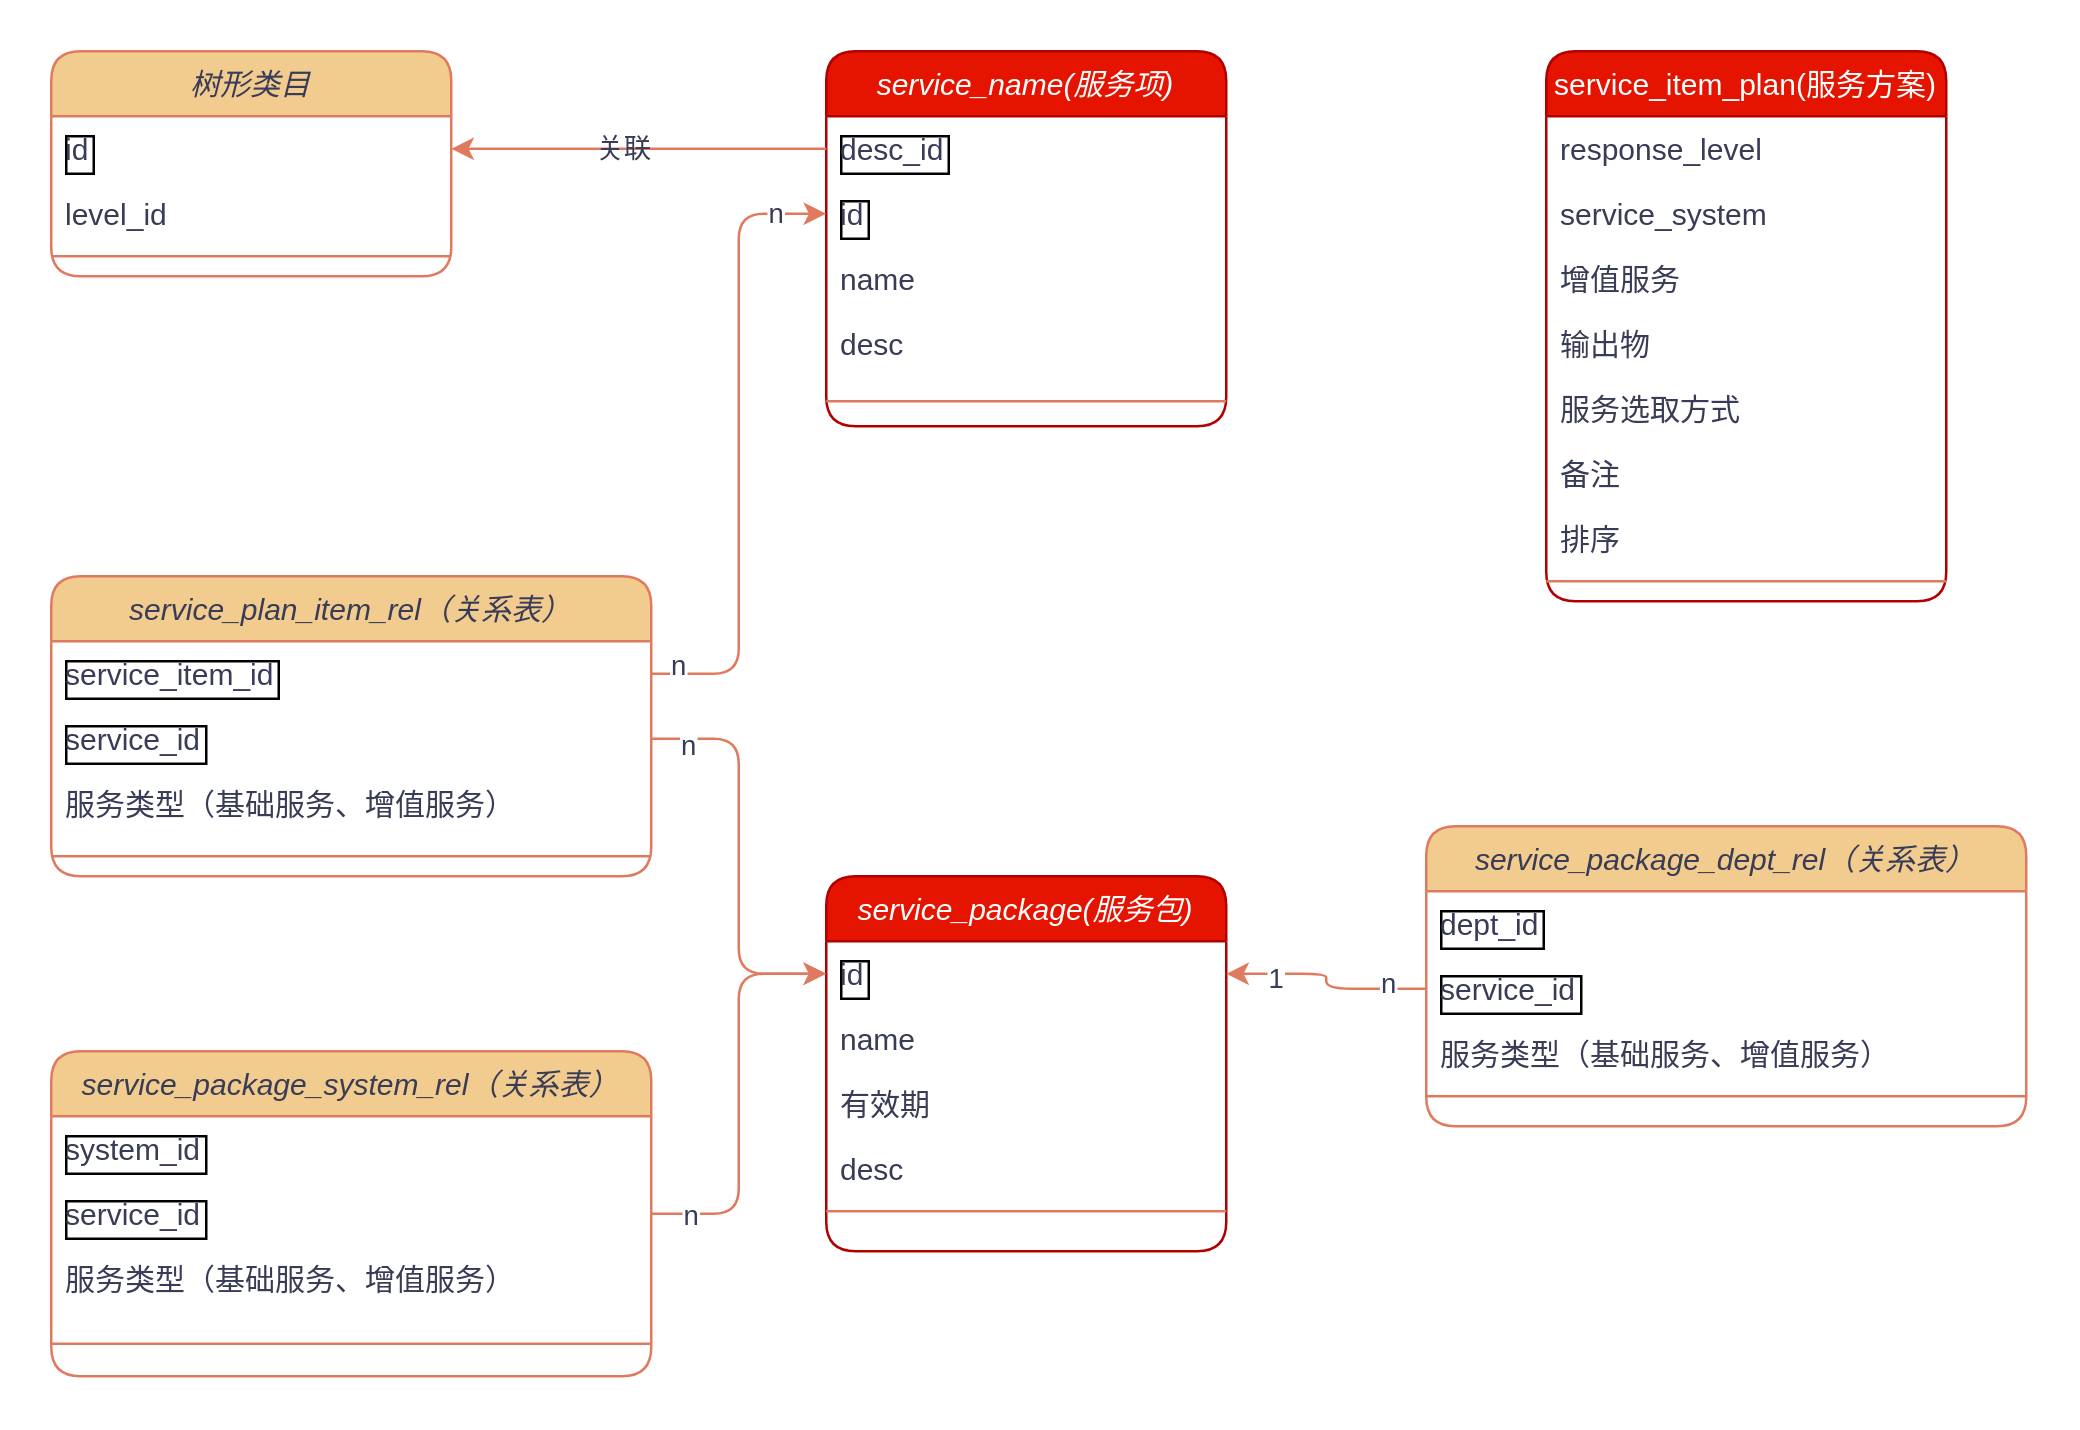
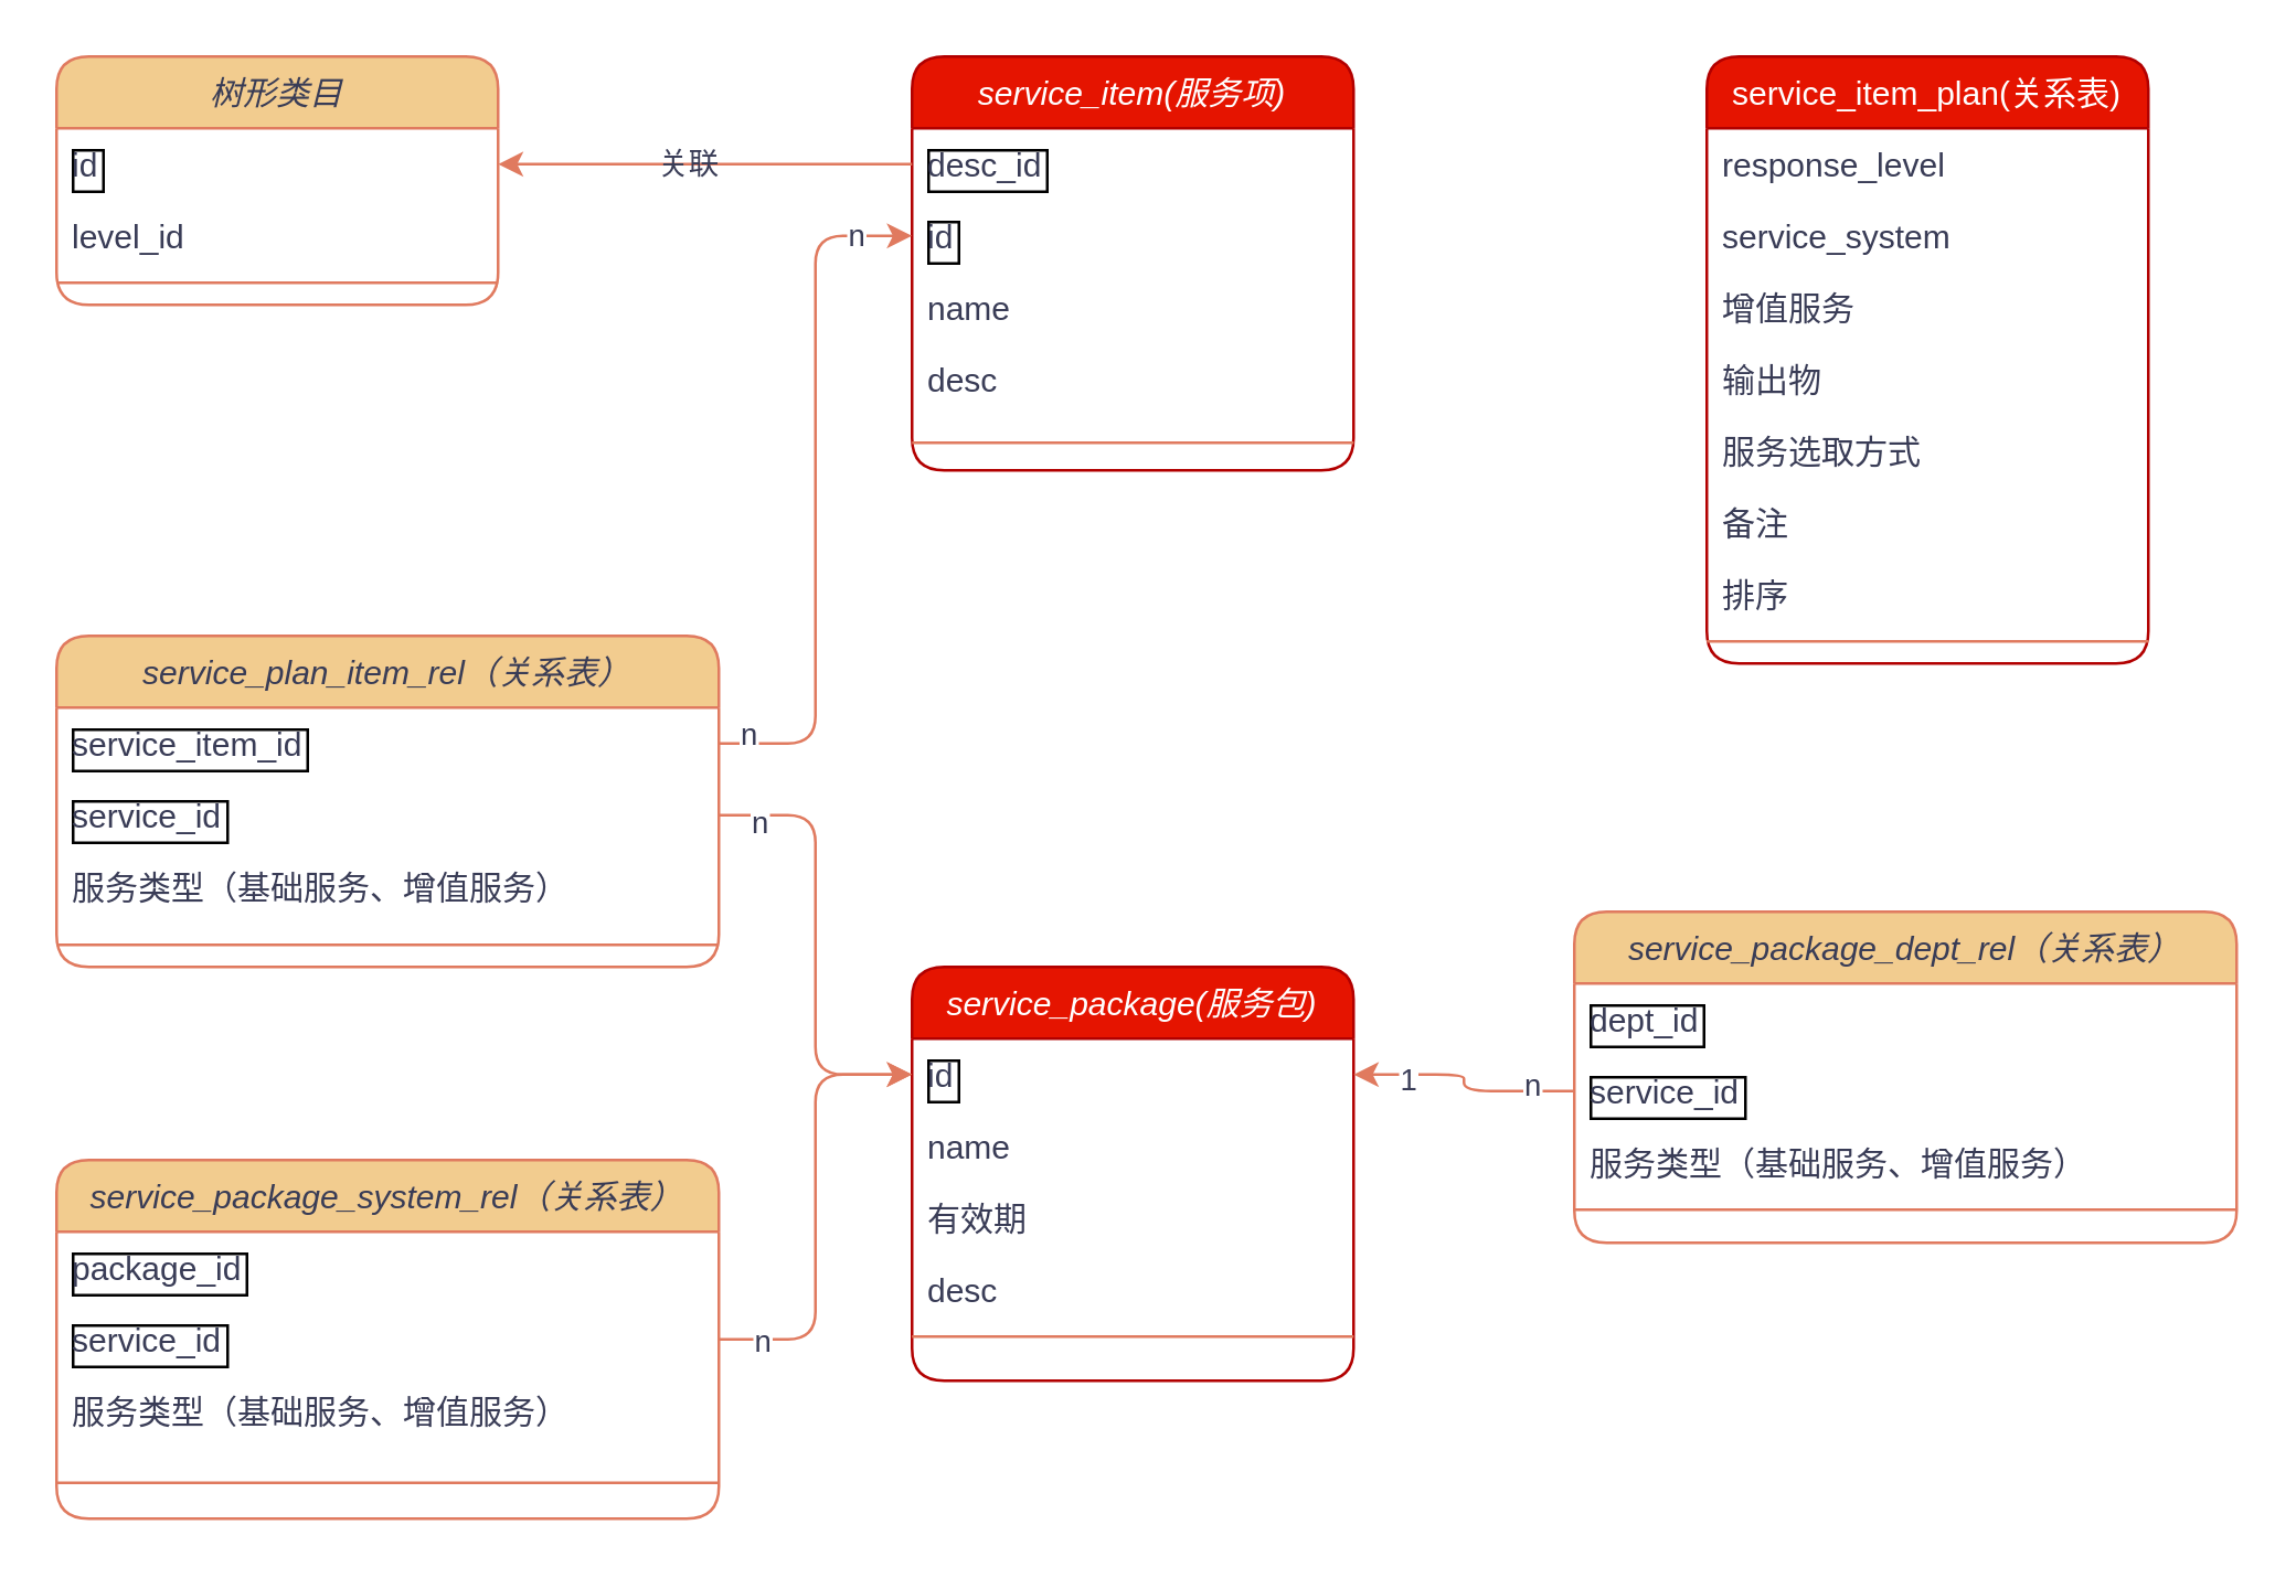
- <mxCell id="2" value="service_name(服务项)" style="swimlane;fontStyle=2;align=center;verticalAlign=top;childLayout=stackLayout;horizontal=1;startSize=26;horizontalStack=0;resizeParent=1;resizeLast=0;collapsible=1;marginBottom=0;rounded=1;shadow=0;strokeWidth=1;labelBackgroundColor=none;fillColor=#e51400;strokeColor=#B20000;fontColor=#ffffff;" parent="1" vertex="1"><mxGeometry x="330" y="20" width="160" height="150" as="geometry"><mxRectangle x="230" y="140" width="160" height="26" as="alternateBounds" /></mxGeometry></mxCell>
+ <mxCell id="2" value="service_item(服务项)" style="swimlane;fontStyle=2;align=center;verticalAlign=top;childLayout=stackLayout;horizontal=1;startSize=26;horizontalStack=0;resizeParent=1;resizeLast=0;collapsible=1;marginBottom=0;rounded=1;shadow=0;strokeWidth=1;labelBackgroundColor=none;fillColor=#e51400;strokeColor=#B20000;fontColor=#ffffff;" parent="1" vertex="1"><mxGeometry x="330" y="20" width="160" height="150" as="geometry"><mxRectangle x="230" y="140" width="160" height="26" as="alternateBounds" /></mxGeometry></mxCell>
- <mxCell id="8" value="service_item_plan(服务方案)" style="swimlane;fontStyle=0;align=center;verticalAlign=top;childLayout=stackLayout;horizontal=1;startSize=26;horizontalStack=0;resizeParent=1;resizeLast=0;collapsible=1;marginBottom=0;rounded=1;shadow=0;strokeWidth=1;labelBackgroundColor=none;fillColor=#e51400;strokeColor=#B20000;fontColor=#ffffff;" parent="1" vertex="1"><mxGeometry x="618" y="20" width="160" height="220" as="geometry"><mxRectangle x="550" y="140" width="160" height="26" as="alternateBounds" /></mxGeometry></mxCell>
+ <mxCell id="8" value="service_item_plan(关系表)" style="swimlane;fontStyle=0;align=center;verticalAlign=top;childLayout=stackLayout;horizontal=1;startSize=26;horizontalStack=0;resizeParent=1;resizeLast=0;collapsible=1;marginBottom=0;rounded=1;shadow=0;strokeWidth=1;labelBackgroundColor=none;fillColor=#e51400;strokeColor=#B20000;fontColor=#ffffff;" parent="1" vertex="1"><mxGeometry x="618" y="20" width="160" height="220" as="geometry"><mxRectangle x="550" y="140" width="160" height="26" as="alternateBounds" /></mxGeometry></mxCell>
- <mxCell id="40" value="system_id" style="text;align=left;verticalAlign=top;spacingLeft=4;spacingRight=4;overflow=hidden;rotatable=0;points=[[0,0.5],[1,0.5]];portConstraint=eastwest;rounded=1;shadow=0;html=0;labelBorderColor=default;labelBackgroundColor=none;fontColor=#393C56;" vertex="1" parent="39"><mxGeometry y="26" width="240" height="26" as="geometry" /></mxCell>
+ <mxCell id="40" value="package_id" style="text;align=left;verticalAlign=top;spacingLeft=4;spacingRight=4;overflow=hidden;rotatable=0;points=[[0,0.5],[1,0.5]];portConstraint=eastwest;rounded=1;shadow=0;html=0;labelBorderColor=default;labelBackgroundColor=none;fontColor=#393C56;" vertex="1" parent="39"><mxGeometry y="26" width="240" height="26" as="geometry" /></mxCell>
